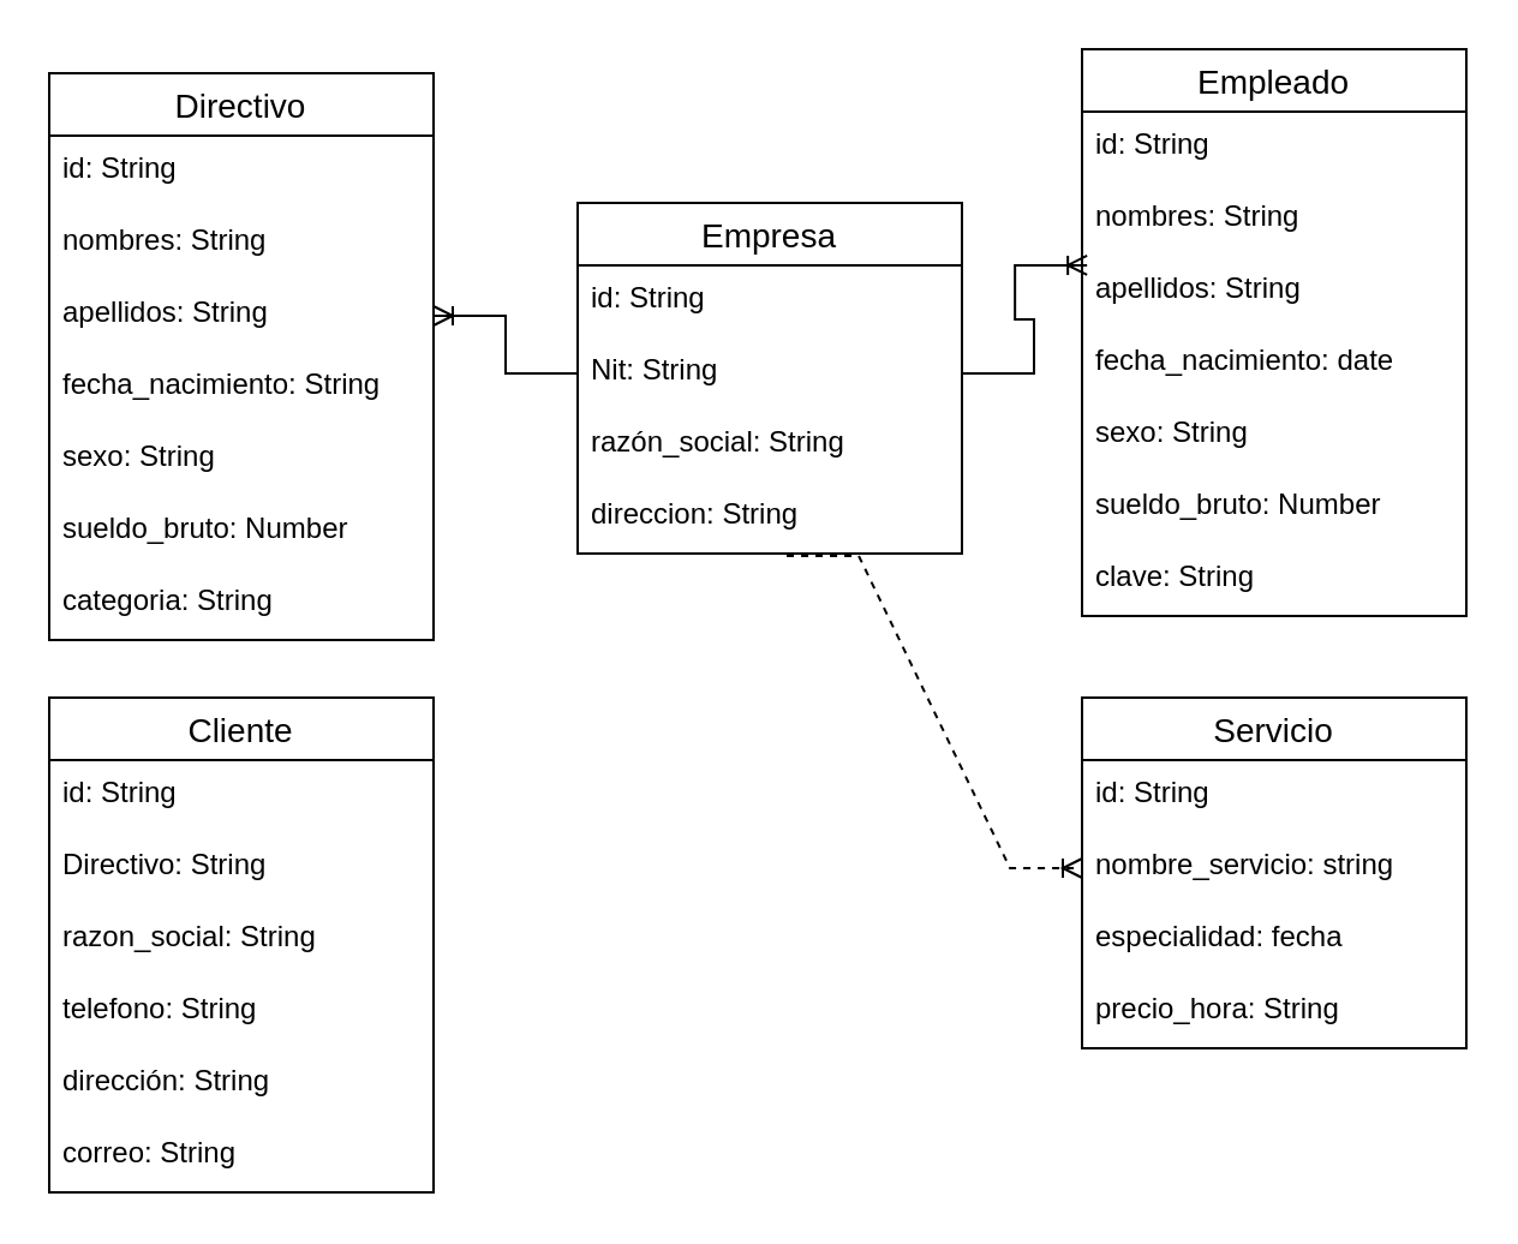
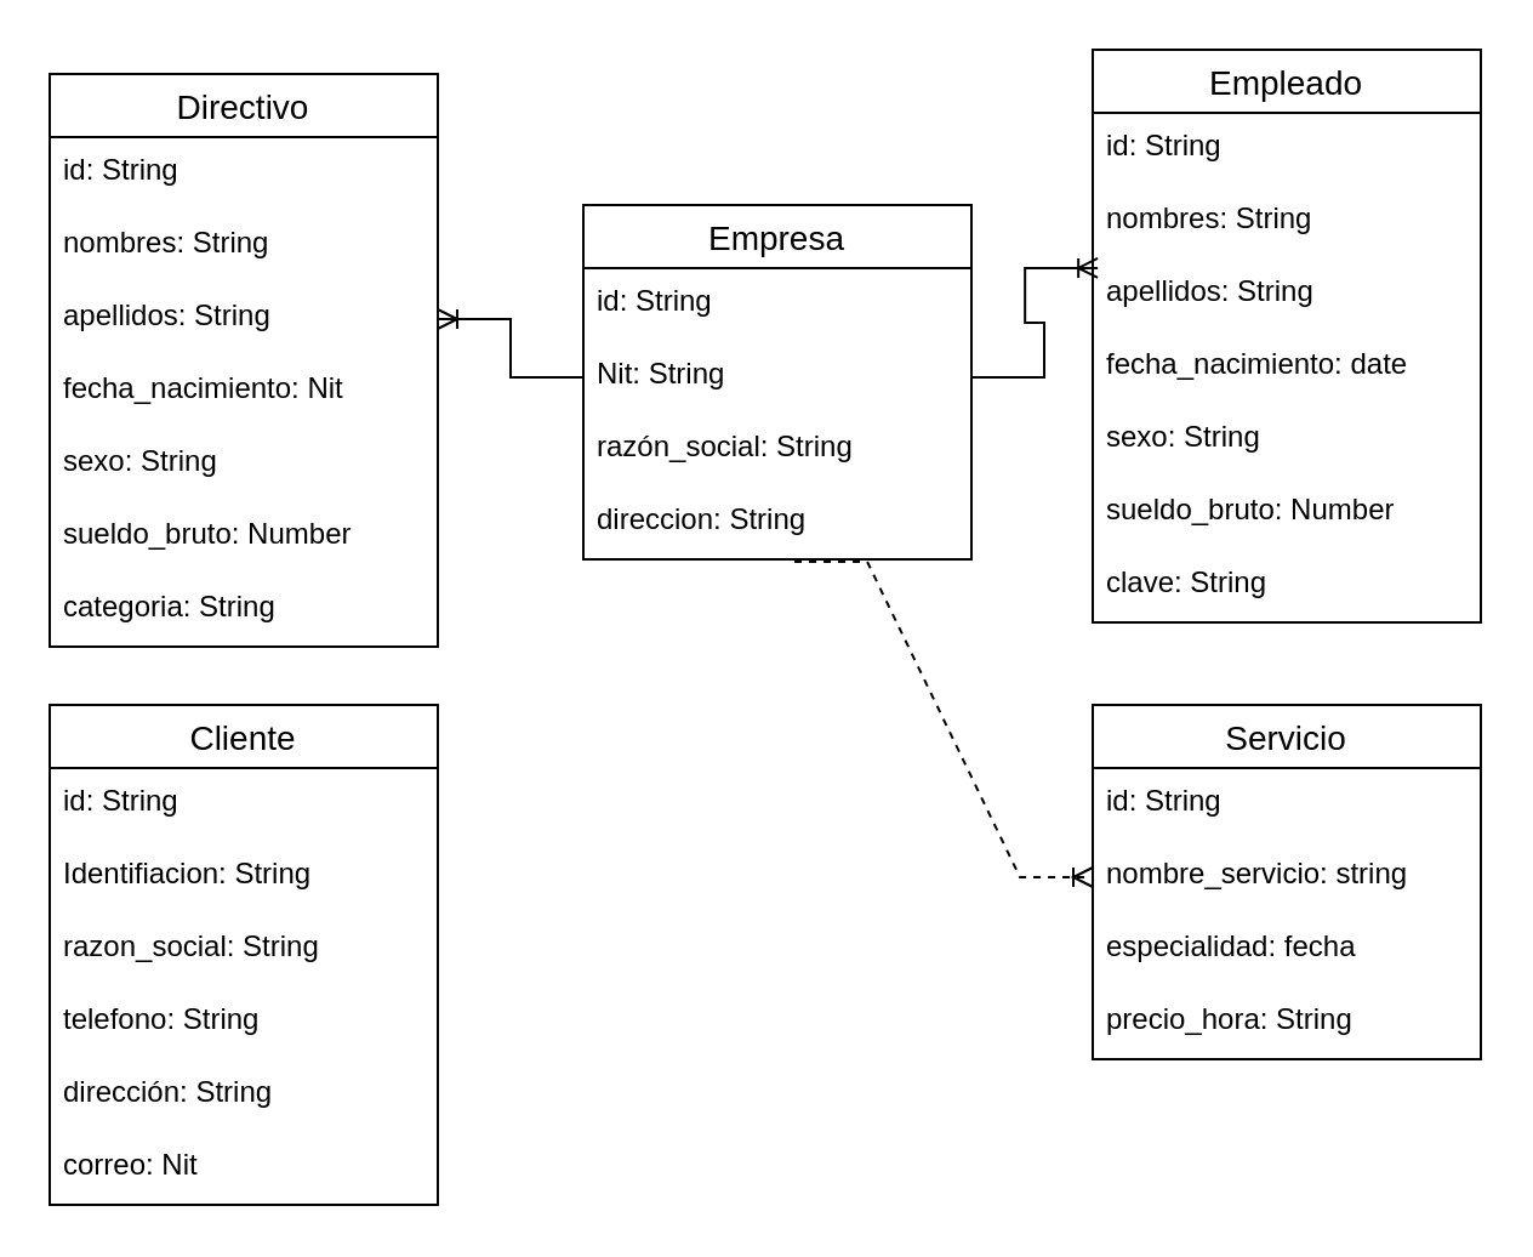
- <mxCell id="26" value="fecha_nacimiento: String" style="text;strokeColor=none;fillColor=none;spacingLeft=4;spacingRight=4;overflow=hidden;rotatable=0;points=[[0,0.5],[1,0.5]];portConstraint=eastwest;fontSize=12;" parent="22" vertex="1"><mxGeometry y="116" width="160" height="30" as="geometry" /></mxCell>
+ <mxCell id="26" value="fecha_nacimiento: Nit" style="text;strokeColor=none;fillColor=none;spacingLeft=4;spacingRight=4;overflow=hidden;rotatable=0;points=[[0,0.5],[1,0.5]];portConstraint=eastwest;fontSize=12;" parent="22" vertex="1"><mxGeometry y="116" width="160" height="30" as="geometry" /></mxCell>
- <mxCell id="17" value="Directivo: String" style="text;strokeColor=none;fillColor=none;spacingLeft=4;spacingRight=4;overflow=hidden;rotatable=0;points=[[0,0.5],[1,0.5]];portConstraint=eastwest;fontSize=12;" parent="15" vertex="1"><mxGeometry y="56" width="160" height="30" as="geometry" /></mxCell>
+ <mxCell id="17" value="Identifiacion: String" style="text;strokeColor=none;fillColor=none;spacingLeft=4;spacingRight=4;overflow=hidden;rotatable=0;points=[[0,0.5],[1,0.5]];portConstraint=eastwest;fontSize=12;" parent="15" vertex="1"><mxGeometry y="56" width="160" height="30" as="geometry" /></mxCell>
- <mxCell id="21" value="correo: String" style="text;strokeColor=none;fillColor=none;spacingLeft=4;spacingRight=4;overflow=hidden;rotatable=0;points=[[0,0.5],[1,0.5]];portConstraint=eastwest;fontSize=12;" parent="15" vertex="1"><mxGeometry y="176" width="160" height="30" as="geometry" /></mxCell>
+ <mxCell id="21" value="correo: Nit" style="text;strokeColor=none;fillColor=none;spacingLeft=4;spacingRight=4;overflow=hidden;rotatable=0;points=[[0,0.5],[1,0.5]];portConstraint=eastwest;fontSize=12;" parent="15" vertex="1"><mxGeometry y="176" width="160" height="30" as="geometry" /></mxCell>
